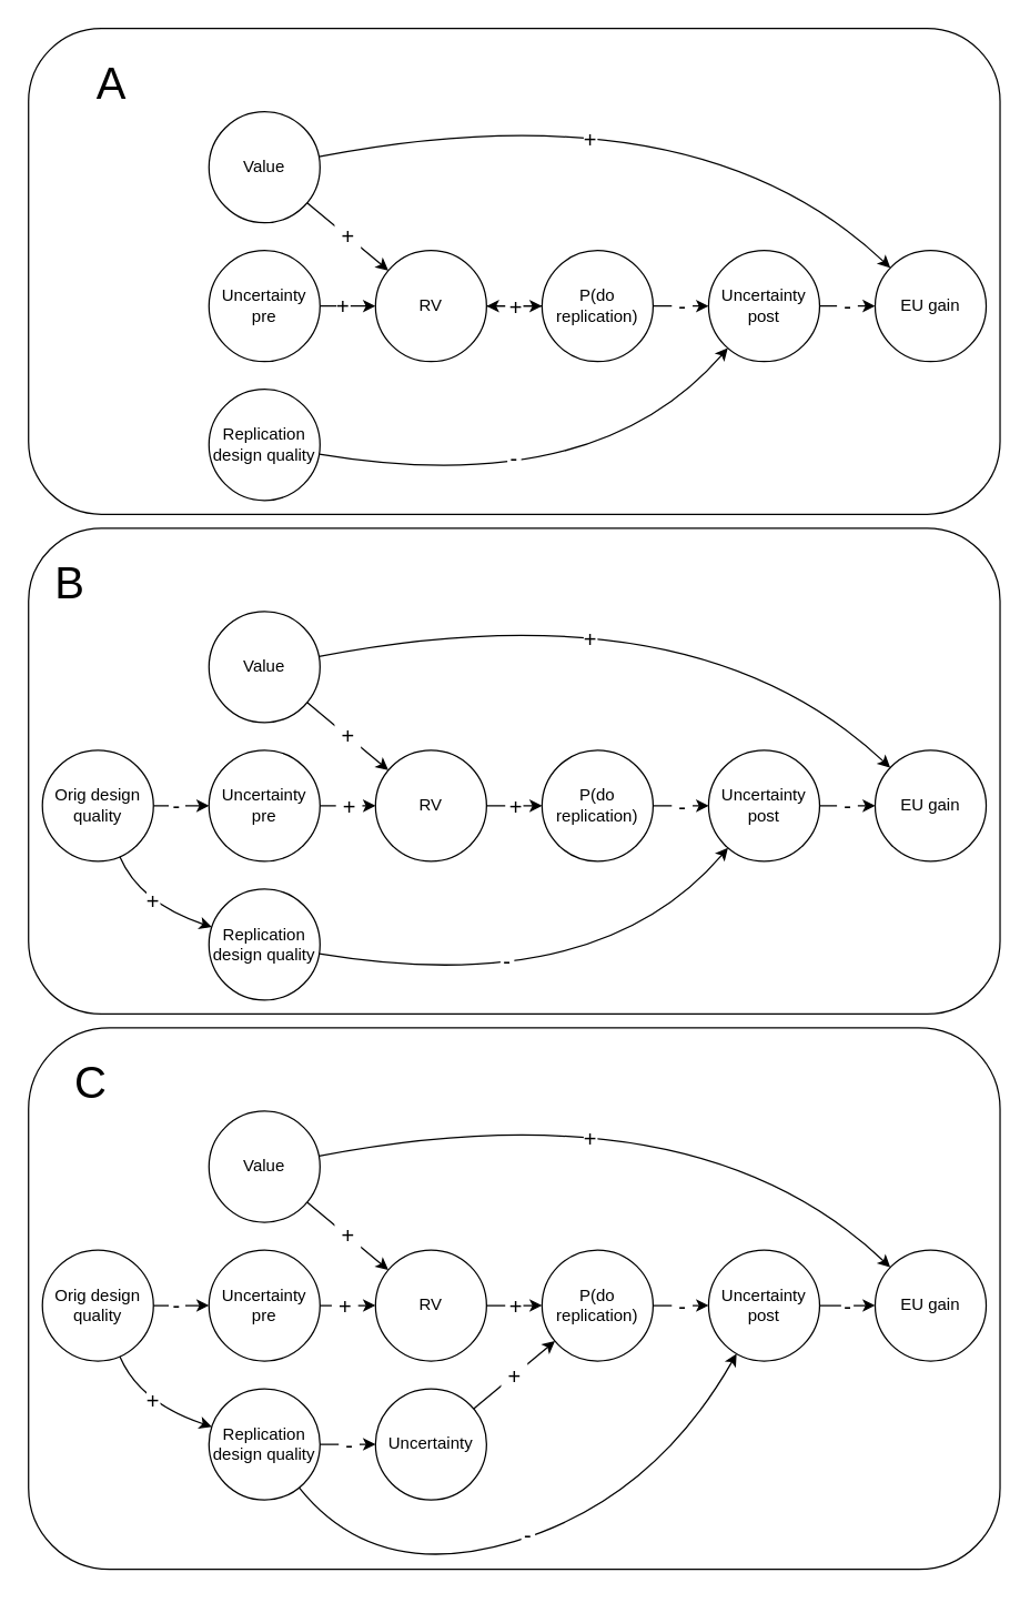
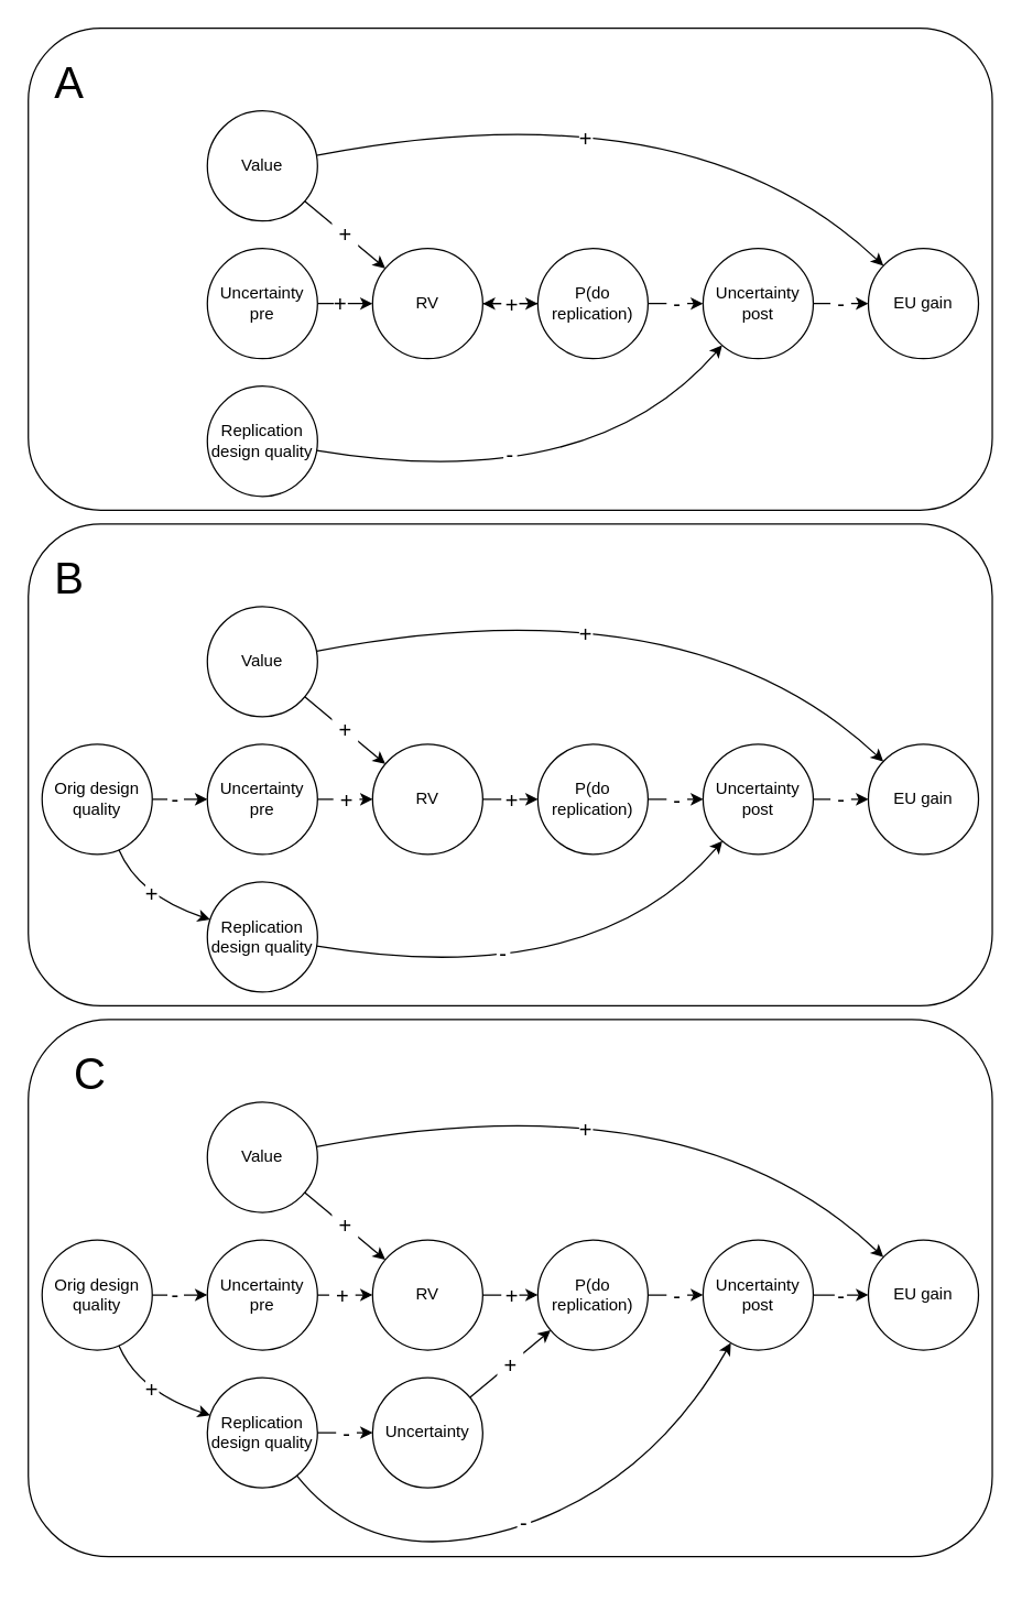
- <mxCell id="60" value="&lt;font style=&quot;font-size: 32px&quot;&gt;A&lt;/font&gt;" style="text;html=1;strokeColor=none;fillColor=none;align=center;verticalAlign=middle;whiteSpace=wrap;rounded=0;" parent="1" vertex="1"><mxGeometry x="60" y="50" width="40" height="20" as="geometry" /></mxCell>
+ <mxCell id="60" value="&lt;font style=&quot;font-size: 32px&quot;&gt;A&lt;/font&gt;" style="text;html=1;strokeColor=none;fillColor=none;align=center;verticalAlign=middle;whiteSpace=wrap;rounded=0;" parent="1" vertex="1"><mxGeometry x="30" y="50" width="40" height="20" as="geometry" /></mxCell>
